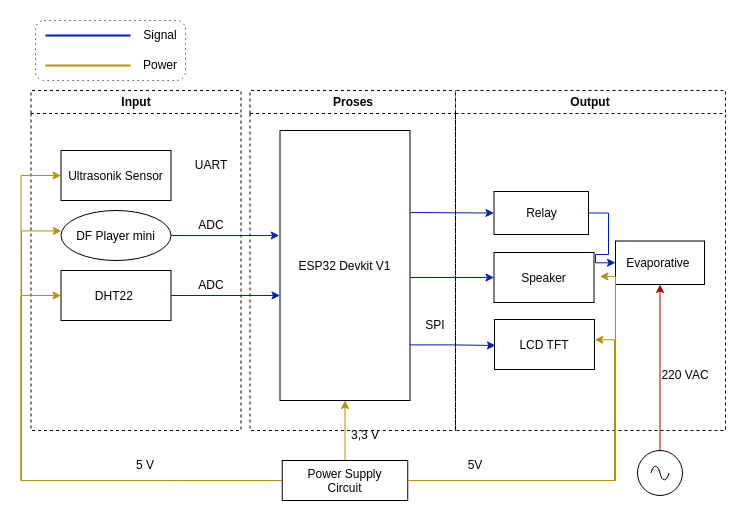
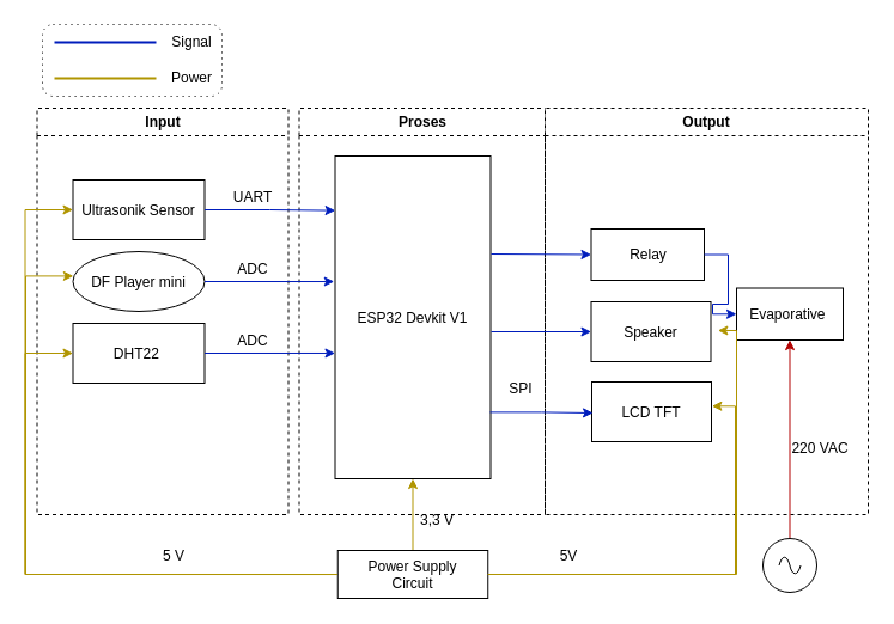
+ <mxCell id="34" style="edgeStyle=orthogonalEdgeStyle;rounded=0;orthogonalLoop=1;jettySize=auto;html=1;exitX=1;exitY=0.5;exitDx=0;exitDy=0;entryX=0.001;entryY=0.169;entryDx=0;entryDy=0;entryPerimeter=0;fillColor=#0050ef;strokeColor=#001DBC;" parent="1" source="6" target="11" edge="1"><mxGeometry relative="1" as="geometry" /></mxCell>
